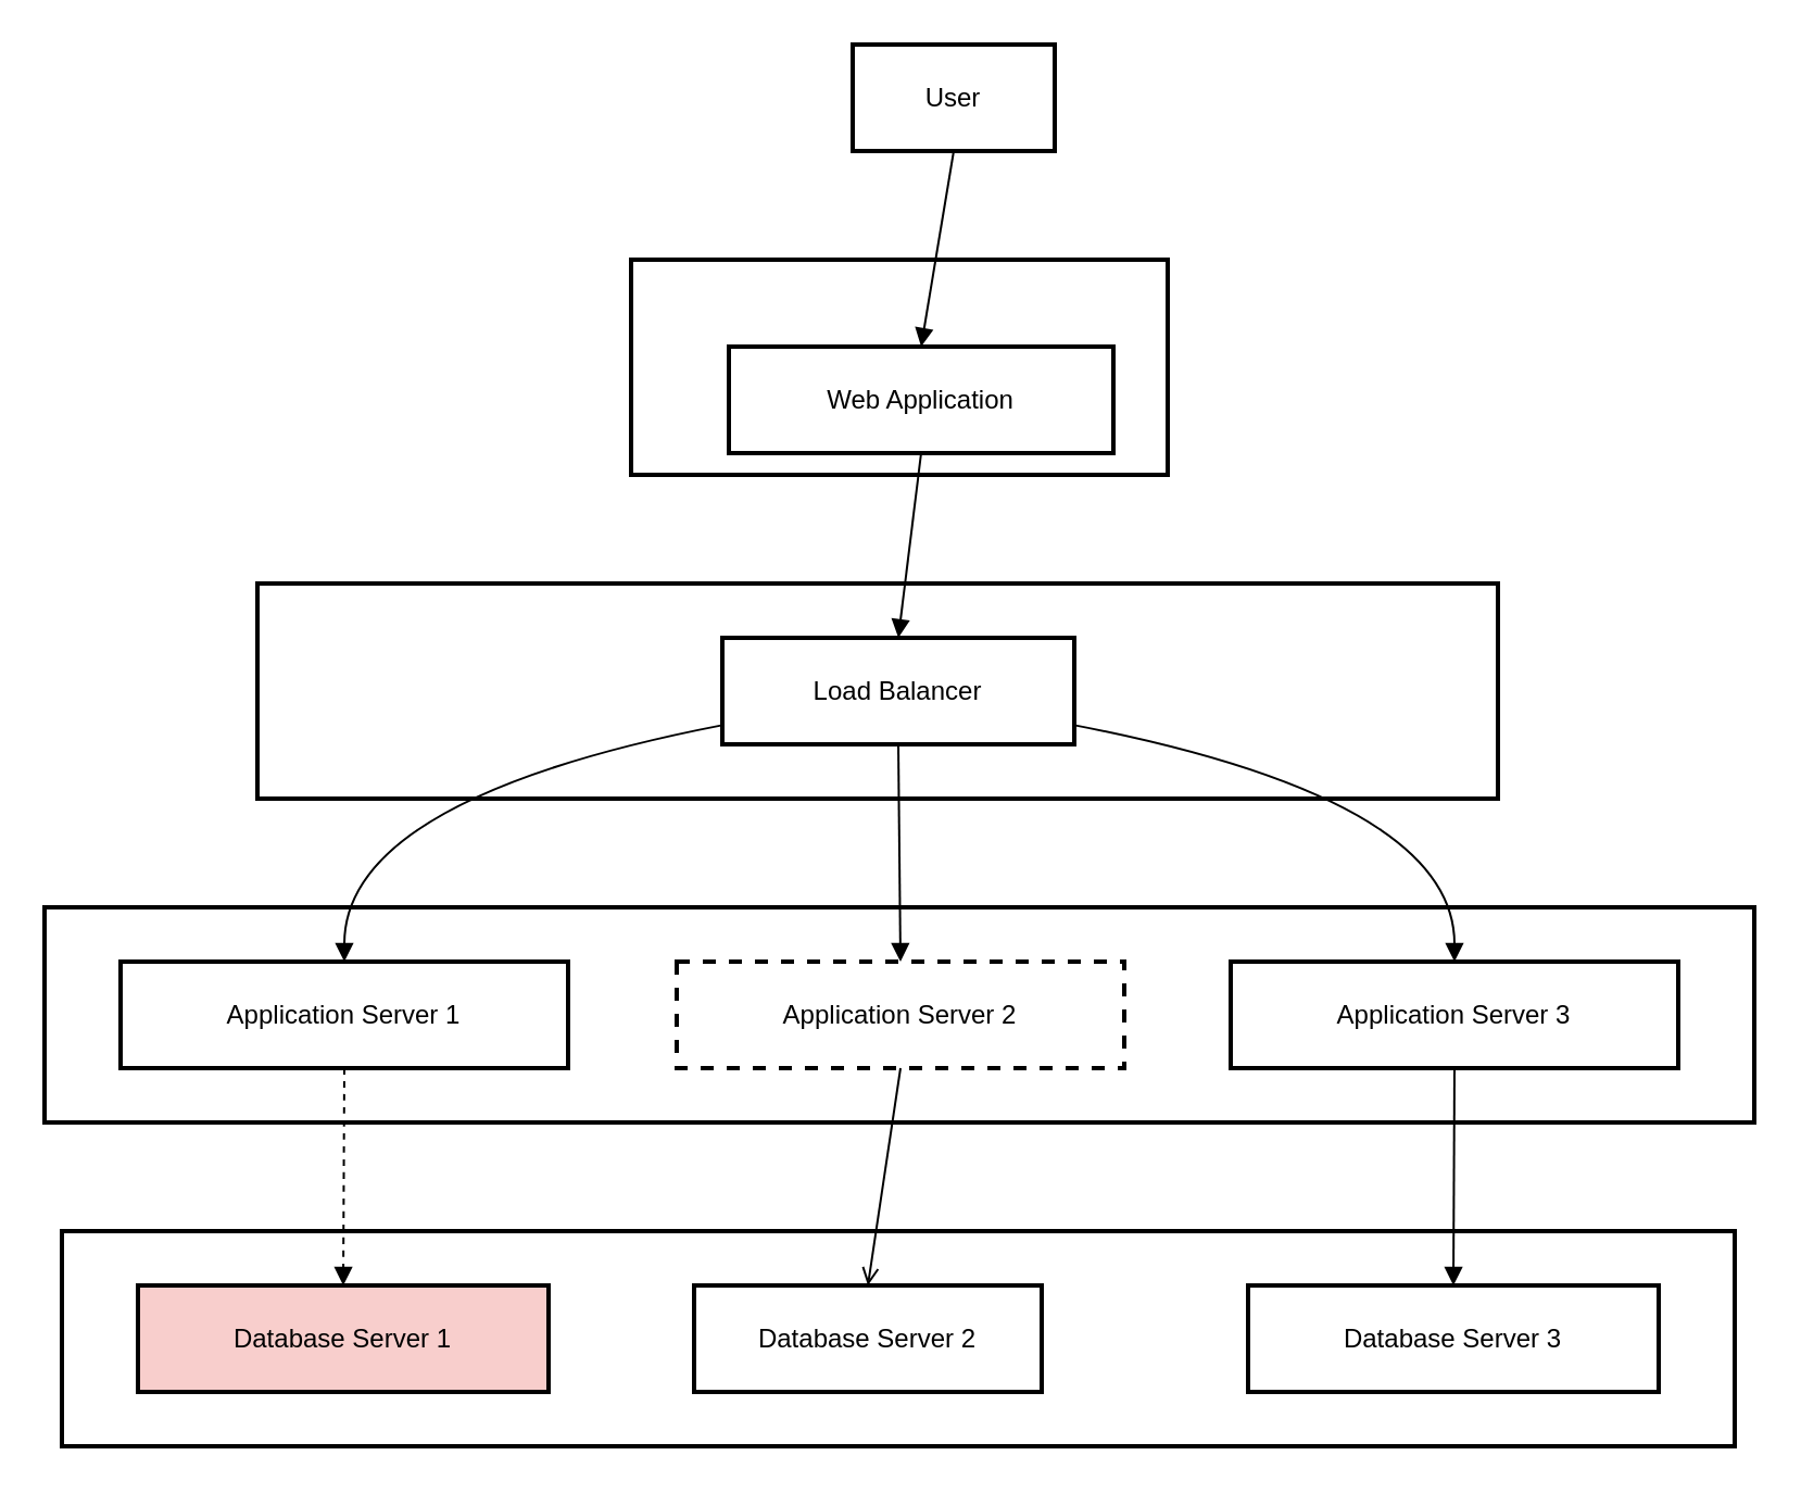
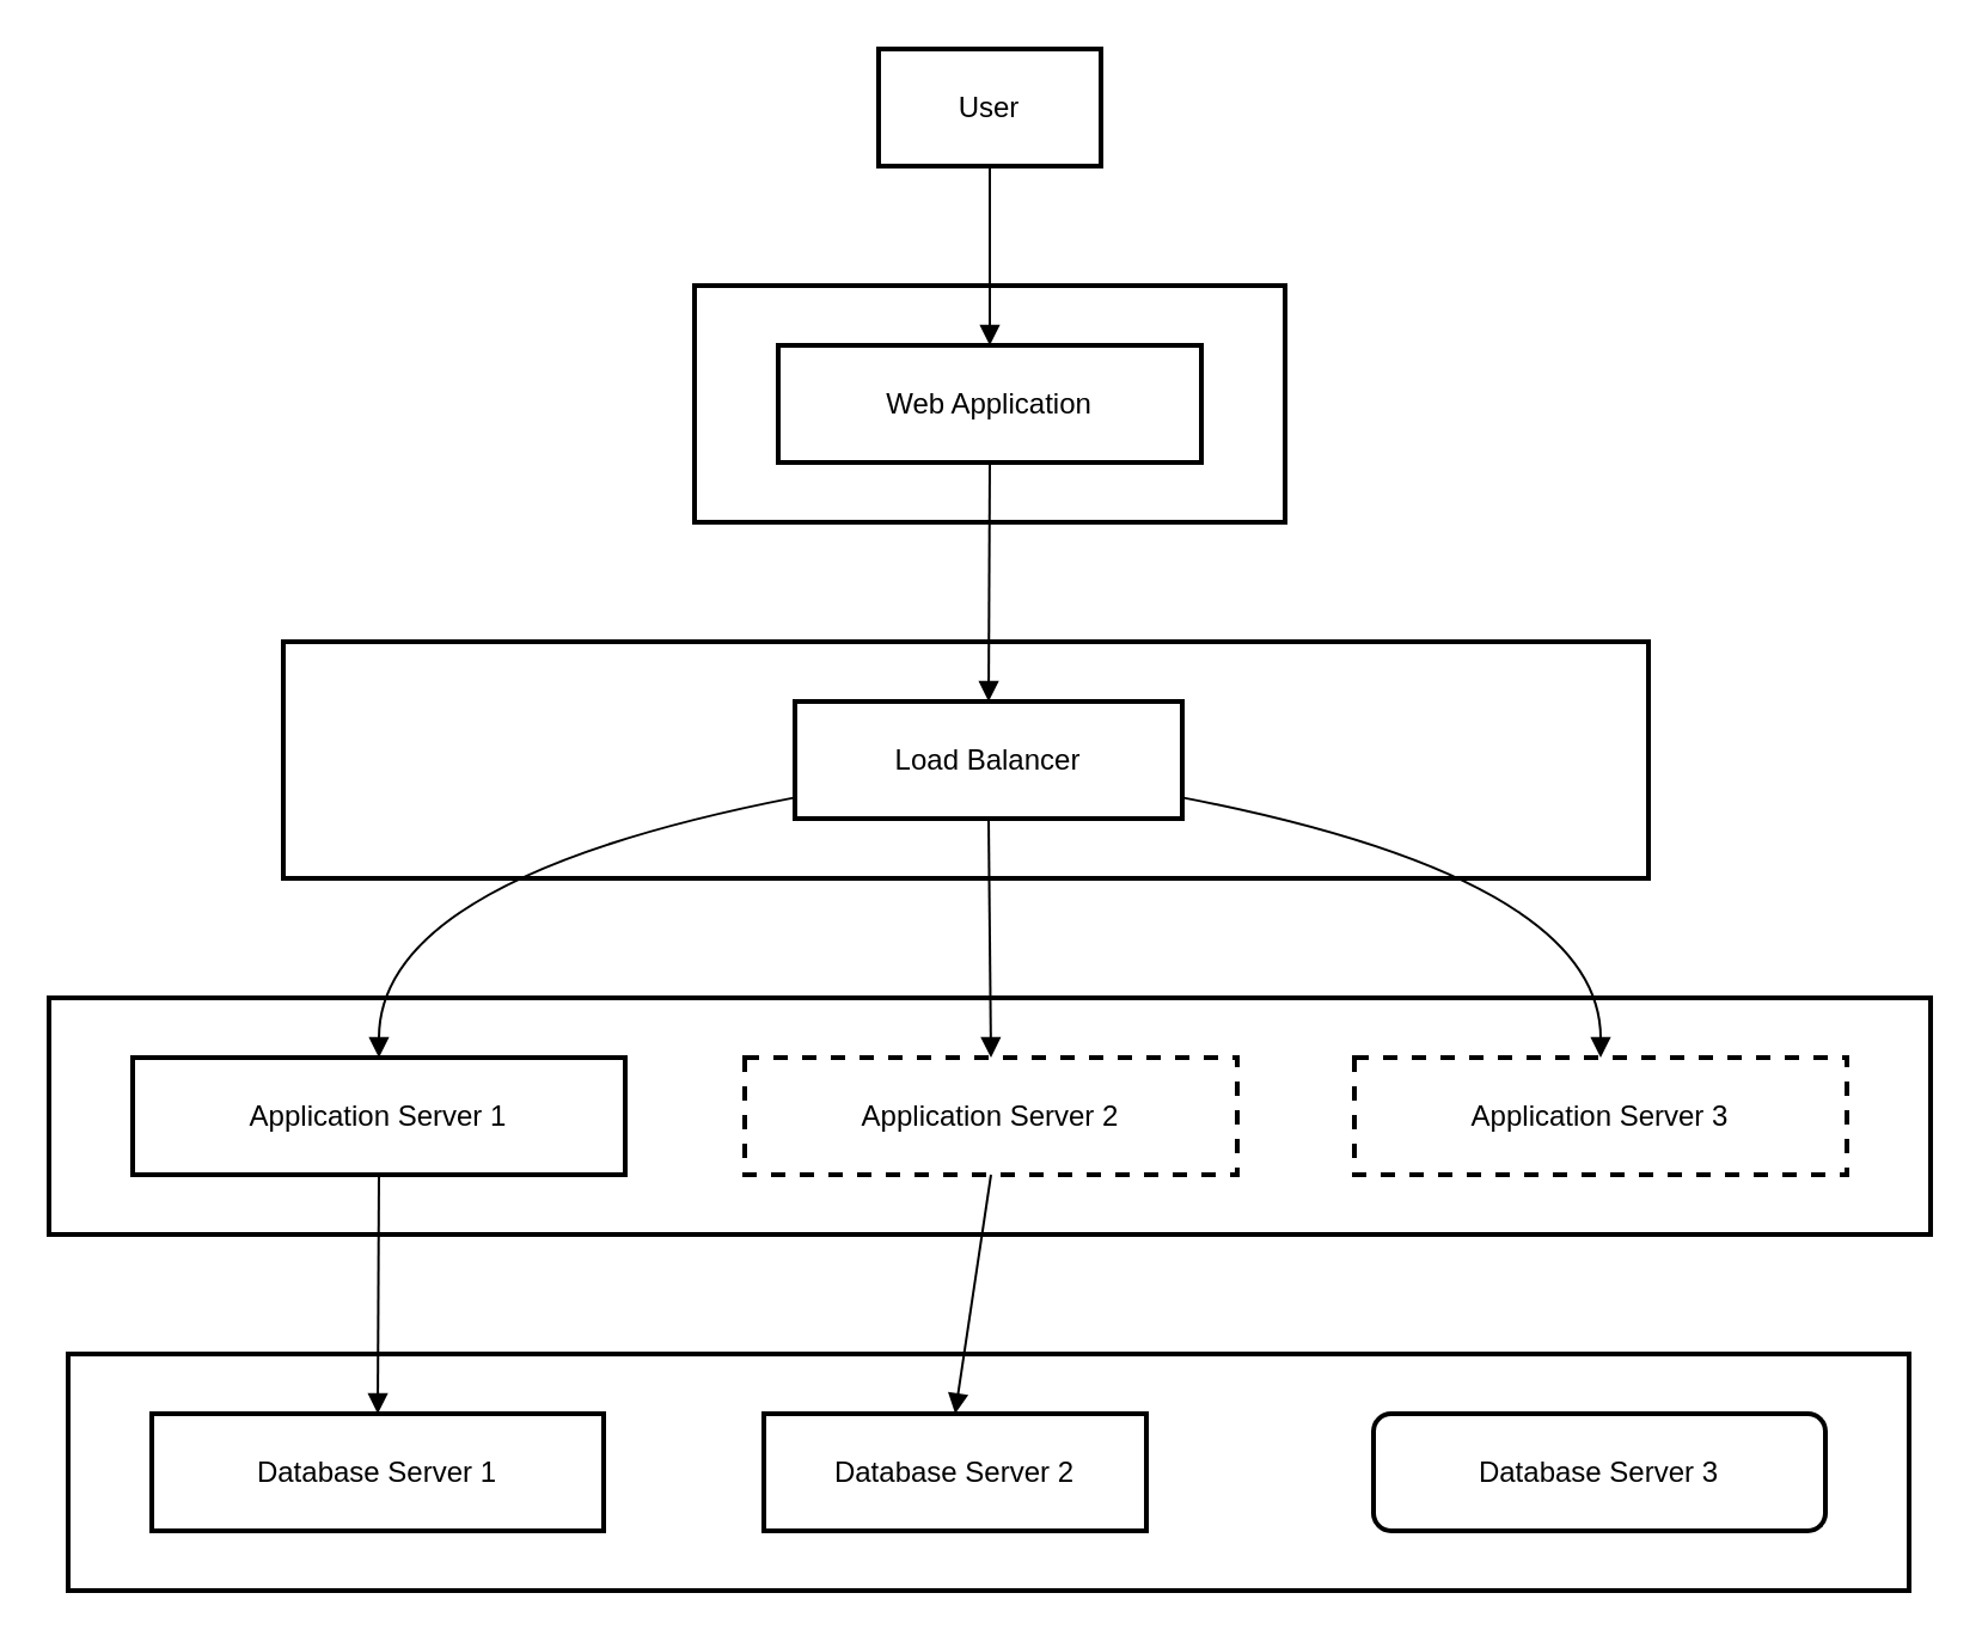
- <mxCell id="6" value="User" style="whiteSpace=wrap;strokeWidth=2;" vertex="1" parent="1"><mxGeometry x="392" y="20" width="93" height="49" as="geometry" /></mxCell>
+ <mxCell id="6" value="User" style="whiteSpace=wrap;strokeWidth=2;" vertex="1" parent="1"><mxGeometry x="367" y="20" width="93" height="49" as="geometry" /></mxCell>
- <mxCell id="7" value="Web Application" style="whiteSpace=wrap;strokeWidth=2;" vertex="1" parent="1"><mxGeometry x="335" y="159" width="177" height="49" as="geometry" /></mxCell>
+ <mxCell id="7" value="Web Application" style="whiteSpace=wrap;strokeWidth=2;" vertex="1" parent="1"><mxGeometry x="325" y="144" width="177" height="49" as="geometry" /></mxCell>
- <mxCell id="11" value="Application Server 3" style="whiteSpace=wrap;strokeWidth=2;" vertex="1" parent="1"><mxGeometry x="566" y="442" width="206" height="49" as="geometry" /></mxCell>
+ <mxCell id="11" value="Application Server 3" style="whiteSpace=wrap;strokeWidth=2;dashed=1;" vertex="1" parent="1"><mxGeometry x="566" y="442" width="206" height="49" as="geometry" /></mxCell>
- <mxCell id="20" value="" style="curved=1;startArrow=none;endArrow=block;exitX=0.5;exitY=1;entryX=0.5;entryY=0;dashed=1;" edge="1" parent="1" source="9" target="12"><mxGeometry relative="1" as="geometry"><Array as="points" /></mxGeometry></mxCell>
+ <mxCell id="20" value="" style="curved=1;startArrow=none;endArrow=block;exitX=0.5;exitY=1;entryX=0.5;entryY=0;" edge="1" parent="1" source="9" target="12"><mxGeometry relative="1" as="geometry"><Array as="points" /></mxGeometry></mxCell>
- <mxCell id="22" value="" style="curved=1;startArrow=none;endArrow=block;exitX=0.5;exitY=1;entryX=0.5;entryY=0;" edge="1" parent="1" source="11" target="14"><mxGeometry relative="1" as="geometry"><Array as="points" /></mxGeometry></mxCell>
- <mxCell id="21" value="" style="curved=1;startArrow=none;endArrow=open;exitX=0.5;exitY=1;entryX=0.5;entryY=0;" edge="1" parent="1" source="10" target="13"><mxGeometry relative="1" as="geometry"><Array as="points" /></mxGeometry></mxCell>
+ <mxCell id="21" value="" style="curved=1;startArrow=none;endArrow=block;exitX=0.5;exitY=1;entryX=0.5;entryY=0;" edge="1" parent="1" source="10" target="13"><mxGeometry relative="1" as="geometry"><Array as="points" /></mxGeometry></mxCell>
- <mxCell id="12" value="Database Server 1" style="whiteSpace=wrap;strokeWidth=2;fillColor=#f8cecc;" vertex="1" parent="1"><mxGeometry x="63" y="591" width="189" height="49" as="geometry" /></mxCell>
+ <mxCell id="12" value="Database Server 1" style="whiteSpace=wrap;strokeWidth=2;" vertex="1" parent="1"><mxGeometry x="63" y="591" width="189" height="49" as="geometry" /></mxCell>
- <mxCell id="14" value="Database Server 3" style="whiteSpace=wrap;strokeWidth=2;" vertex="1" parent="1"><mxGeometry x="574" y="591" width="189" height="49" as="geometry" /></mxCell>
+ <mxCell id="14" value="Database Server 3" style="whiteSpace=wrap;strokeWidth=2;rounded=1;" vertex="1" parent="1"><mxGeometry x="574" y="591" width="189" height="49" as="geometry" /></mxCell>
